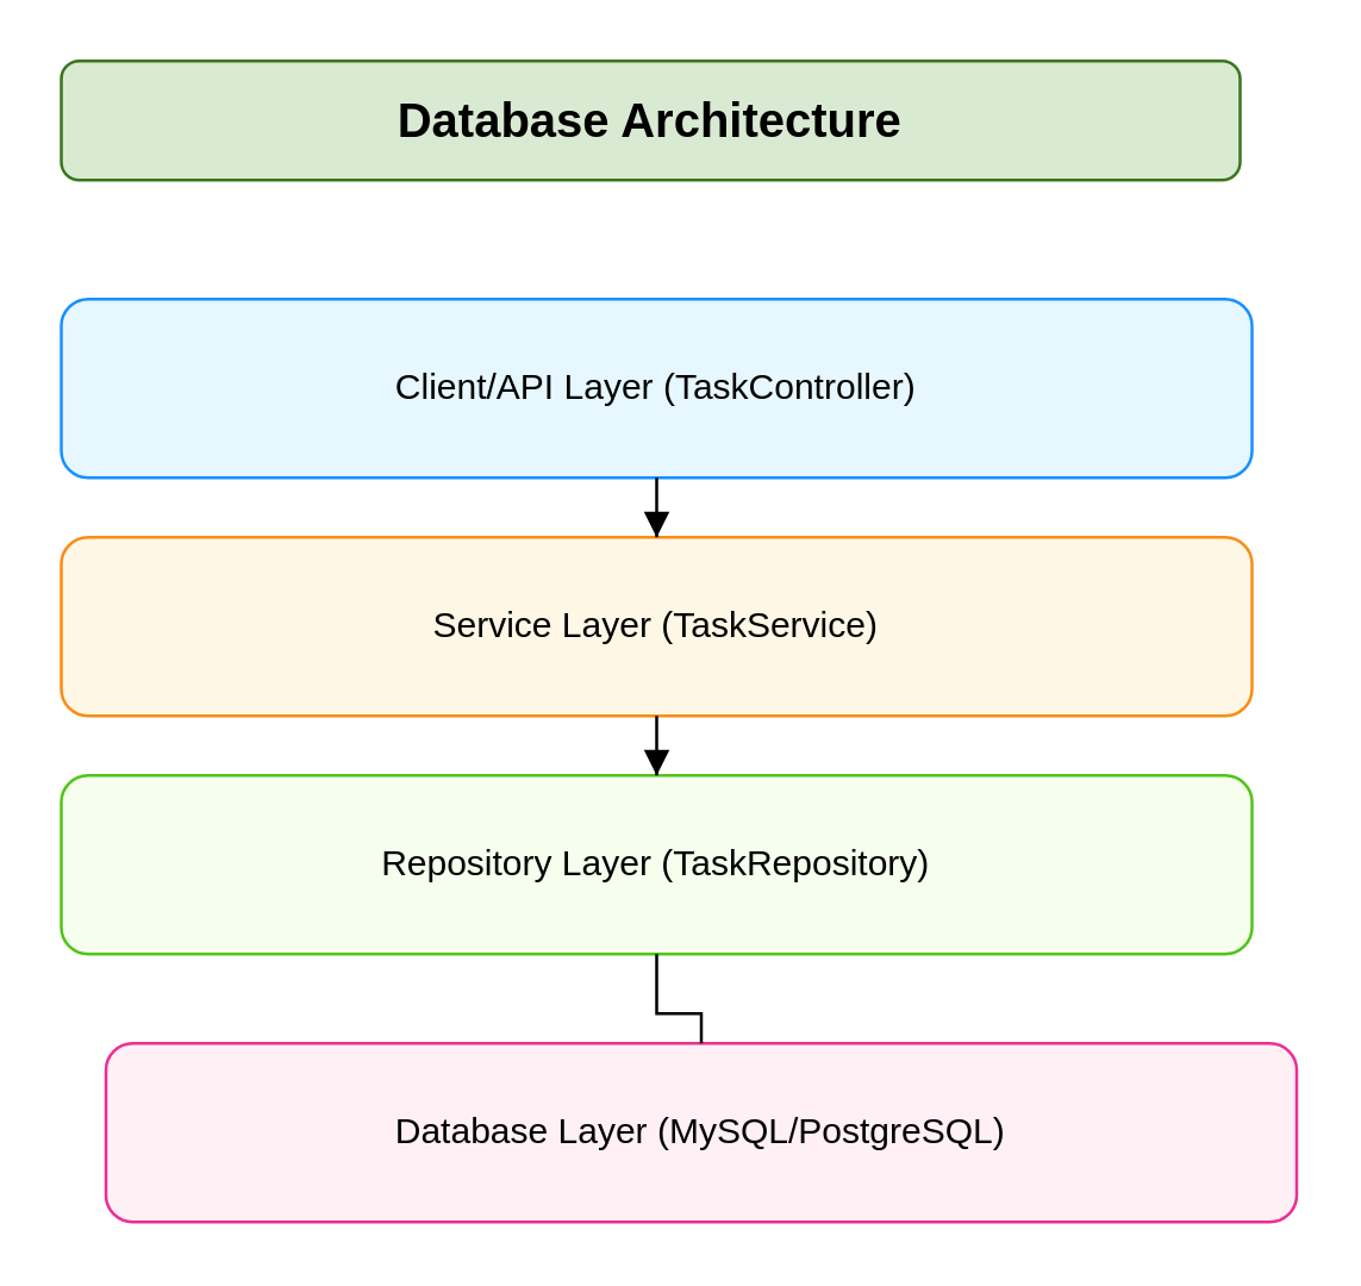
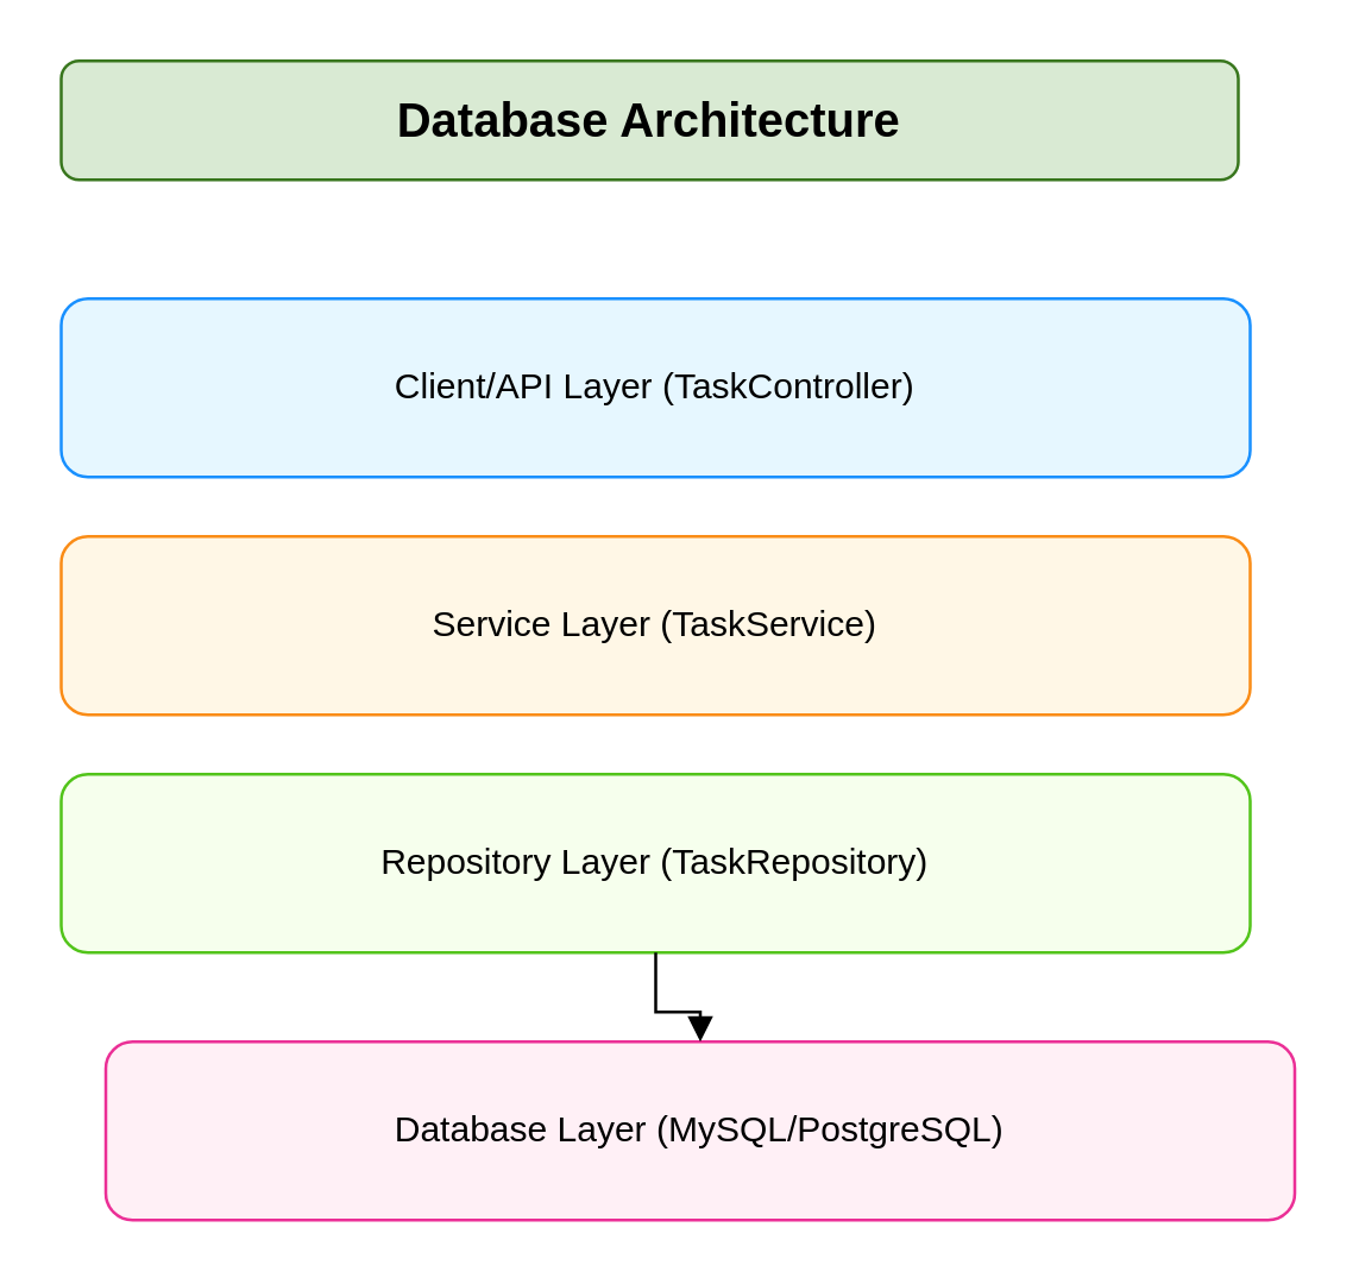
- <mxCell id="6" style="edgeStyle=orthogonalEdgeStyle;rounded=0;orthogonalLoop=1;jettySize=auto;html=1;endArrow=block;strokeColor=#000000;" parent="1" source="2" target="3" edge="1"><mxGeometry relative="1" as="geometry" /></mxCell>
- <mxCell id="7" style="edgeStyle=orthogonalEdgeStyle;rounded=0;orthogonalLoop=1;jettySize=auto;html=1;endArrow=block;strokeColor=#000000;" parent="1" source="3" target="4" edge="1"><mxGeometry relative="1" as="geometry" /></mxCell>
- <mxCell id="8" style="edgeStyle=orthogonalEdgeStyle;rounded=0;orthogonalLoop=1;jettySize=auto;html=1;endArrow=none;strokeColor=#000000;" parent="1" source="4" target="5" edge="1"><mxGeometry relative="1" as="geometry" /></mxCell>
+ <mxCell id="8" style="edgeStyle=orthogonalEdgeStyle;rounded=0;orthogonalLoop=1;jettySize=auto;html=1;endArrow=block;strokeColor=#000000;" parent="1" source="4" target="5" edge="1"><mxGeometry relative="1" as="geometry" /></mxCell>
